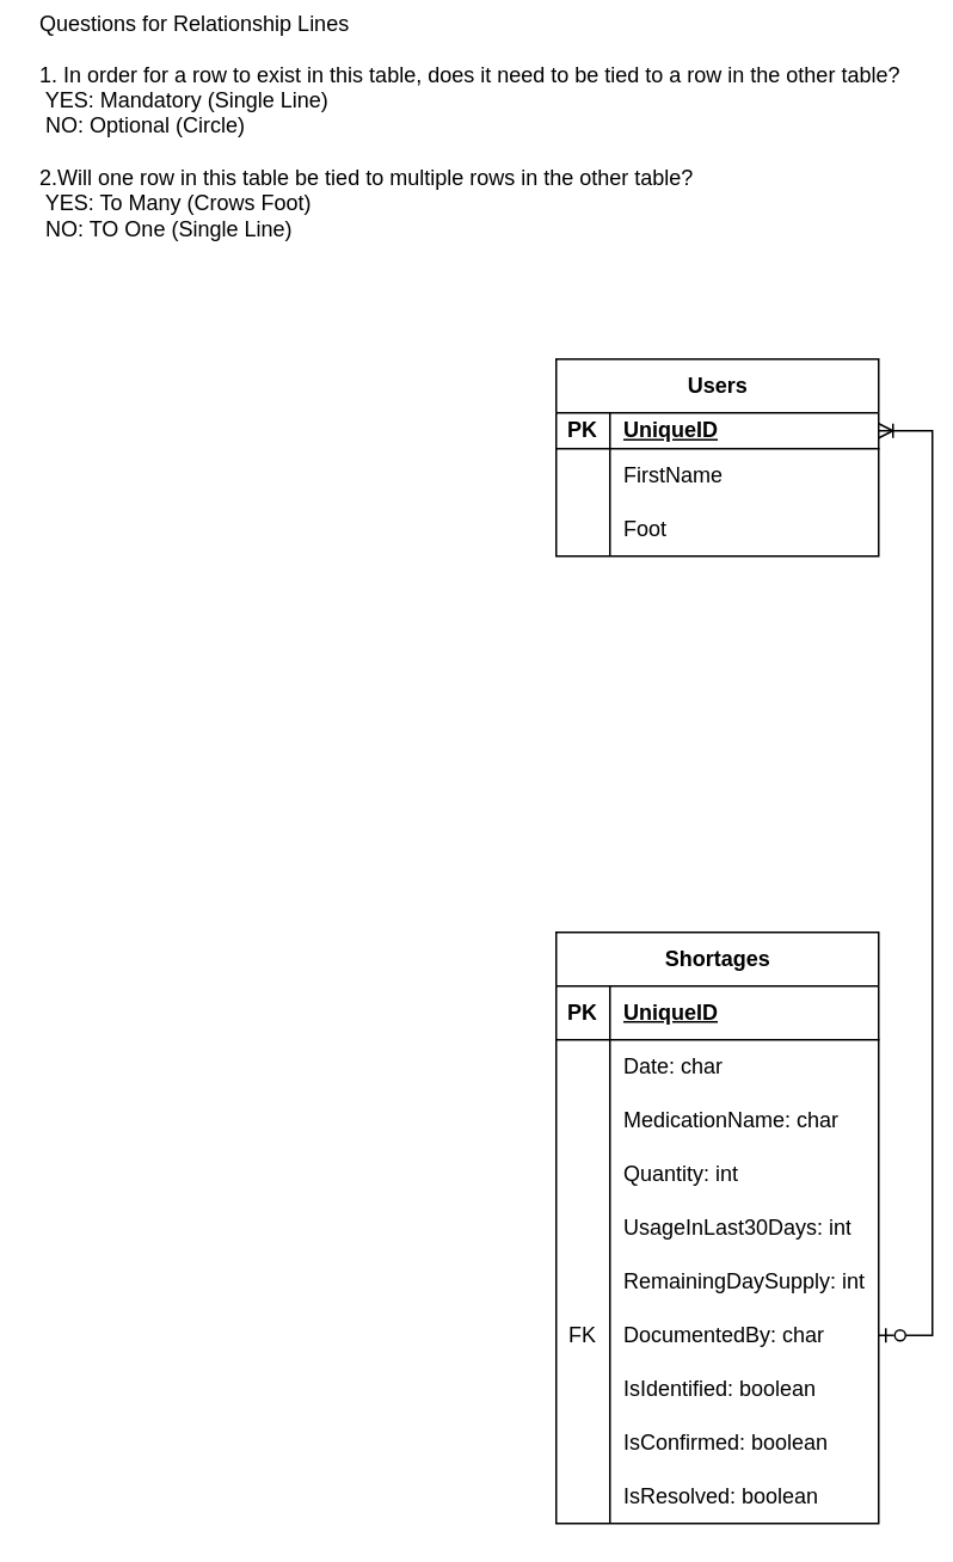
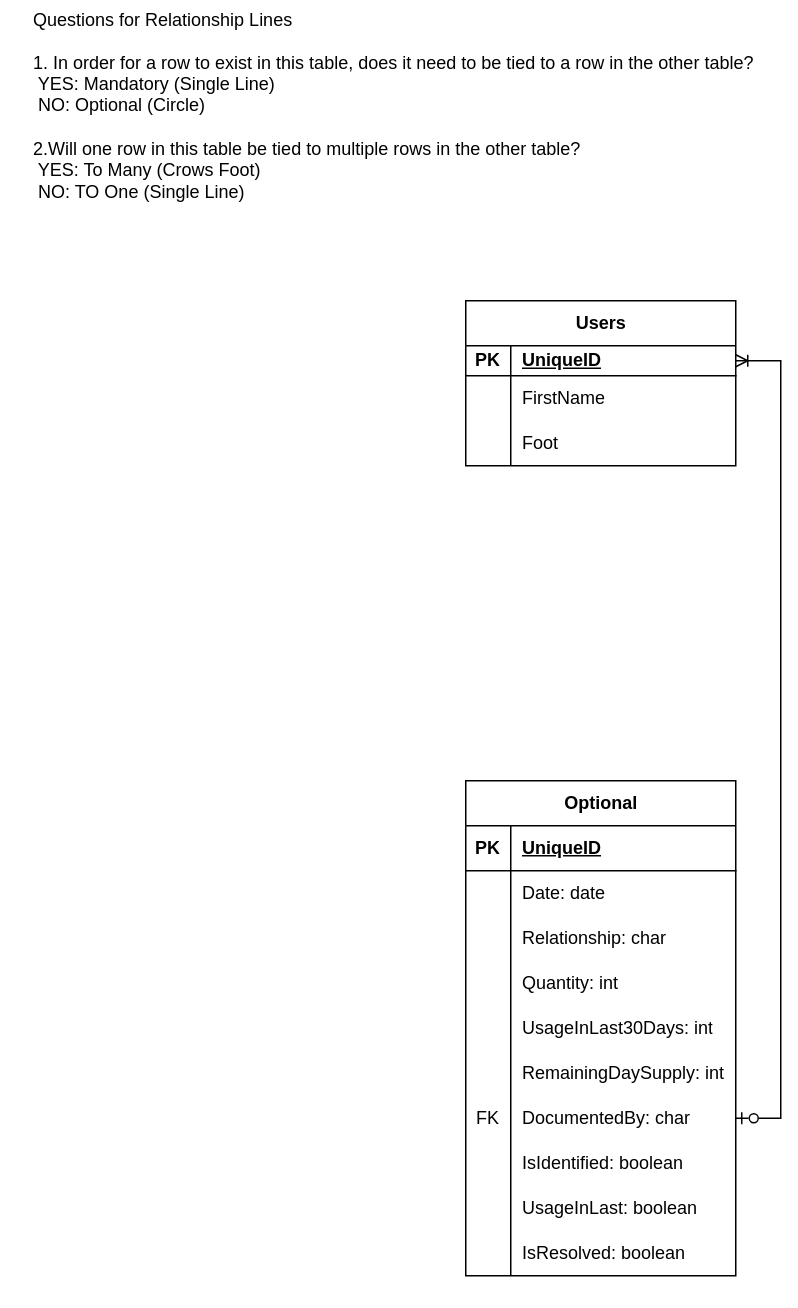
- <mxCell id="14" value="Shortages" style="shape=table;startSize=30;container=1;collapsible=1;childLayout=tableLayout;fixedRows=1;rowLines=0;fontStyle=1;align=center;resizeLast=1;html=1;" parent="1" vertex="1"><mxGeometry x="310" y="520" width="180" height="330" as="geometry" /></mxCell>
+ <mxCell id="14" value="Optional" style="shape=table;startSize=30;container=1;collapsible=1;childLayout=tableLayout;fixedRows=1;rowLines=0;fontStyle=1;align=center;resizeLast=1;html=1;" parent="1" vertex="1"><mxGeometry x="310" y="520" width="180" height="330" as="geometry" /></mxCell>
- <mxCell id="20" value="Date: char&lt;span style=&quot;white-space: pre;&quot;&gt; &lt;/span&gt;" style="shape=partialRectangle;connectable=0;fillColor=none;top=0;left=0;bottom=0;right=0;align=left;spacingLeft=6;overflow=hidden;whiteSpace=wrap;html=1;" parent="18" vertex="1"><mxGeometry x="30" width="150" height="30" as="geometry"><mxRectangle width="150" height="30" as="alternateBounds" /></mxGeometry></mxCell>
+ <mxCell id="20" value="Date: date&lt;span style=&quot;white-space: pre;&quot;&gt; &lt;/span&gt;" style="shape=partialRectangle;connectable=0;fillColor=none;top=0;left=0;bottom=0;right=0;align=left;spacingLeft=6;overflow=hidden;whiteSpace=wrap;html=1;" parent="18" vertex="1"><mxGeometry x="30" width="150" height="30" as="geometry"><mxRectangle width="150" height="30" as="alternateBounds" /></mxGeometry></mxCell>
- <mxCell id="23" value="MedicationName: char" style="shape=partialRectangle;connectable=0;fillColor=none;top=0;left=0;bottom=0;right=0;align=left;spacingLeft=6;overflow=hidden;whiteSpace=wrap;html=1;" parent="21" vertex="1"><mxGeometry x="30" width="150" height="30" as="geometry"><mxRectangle width="150" height="30" as="alternateBounds" /></mxGeometry></mxCell>
+ <mxCell id="23" value="Relationship: char" style="shape=partialRectangle;connectable=0;fillColor=none;top=0;left=0;bottom=0;right=0;align=left;spacingLeft=6;overflow=hidden;whiteSpace=wrap;html=1;" parent="21" vertex="1"><mxGeometry x="30" width="150" height="30" as="geometry"><mxRectangle width="150" height="30" as="alternateBounds" /></mxGeometry></mxCell>
- <mxCell id="41" value="IsConfirmed: boolean" style="shape=partialRectangle;connectable=0;fillColor=none;top=0;left=0;bottom=0;right=0;align=left;spacingLeft=6;overflow=hidden;whiteSpace=wrap;html=1;" parent="39" vertex="1"><mxGeometry x="30" width="150" height="30" as="geometry"><mxRectangle width="150" height="30" as="alternateBounds" /></mxGeometry></mxCell>
+ <mxCell id="41" value="UsageInLast: boolean" style="shape=partialRectangle;connectable=0;fillColor=none;top=0;left=0;bottom=0;right=0;align=left;spacingLeft=6;overflow=hidden;whiteSpace=wrap;html=1;" parent="39" vertex="1"><mxGeometry x="30" width="150" height="30" as="geometry"><mxRectangle width="150" height="30" as="alternateBounds" /></mxGeometry></mxCell>
